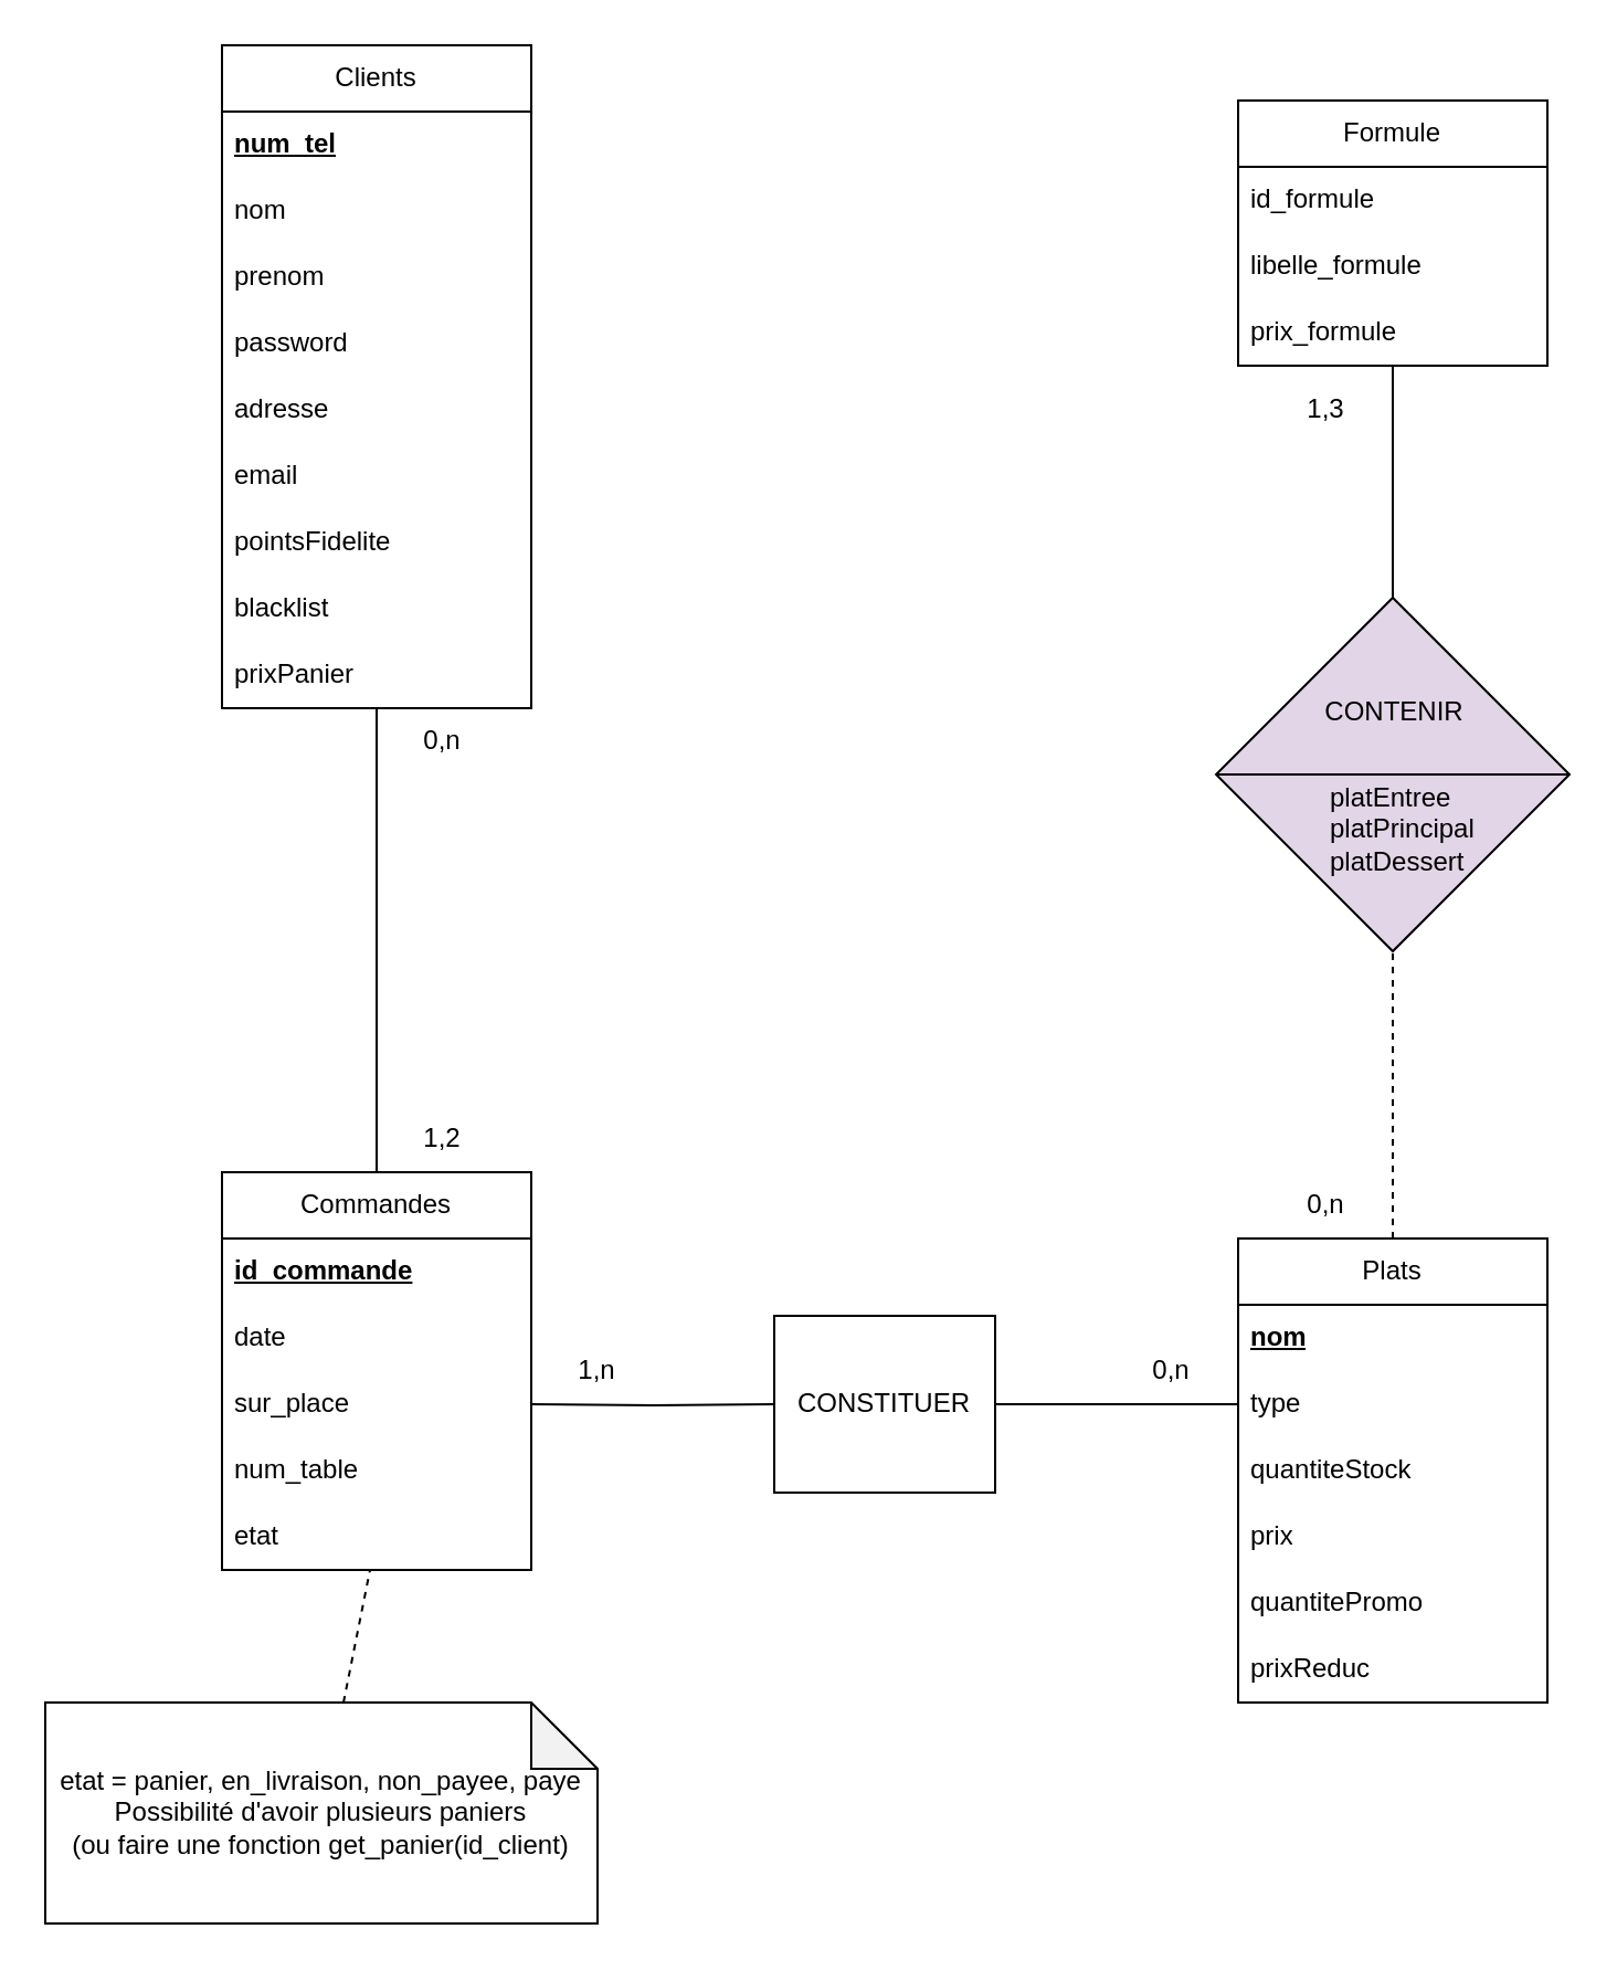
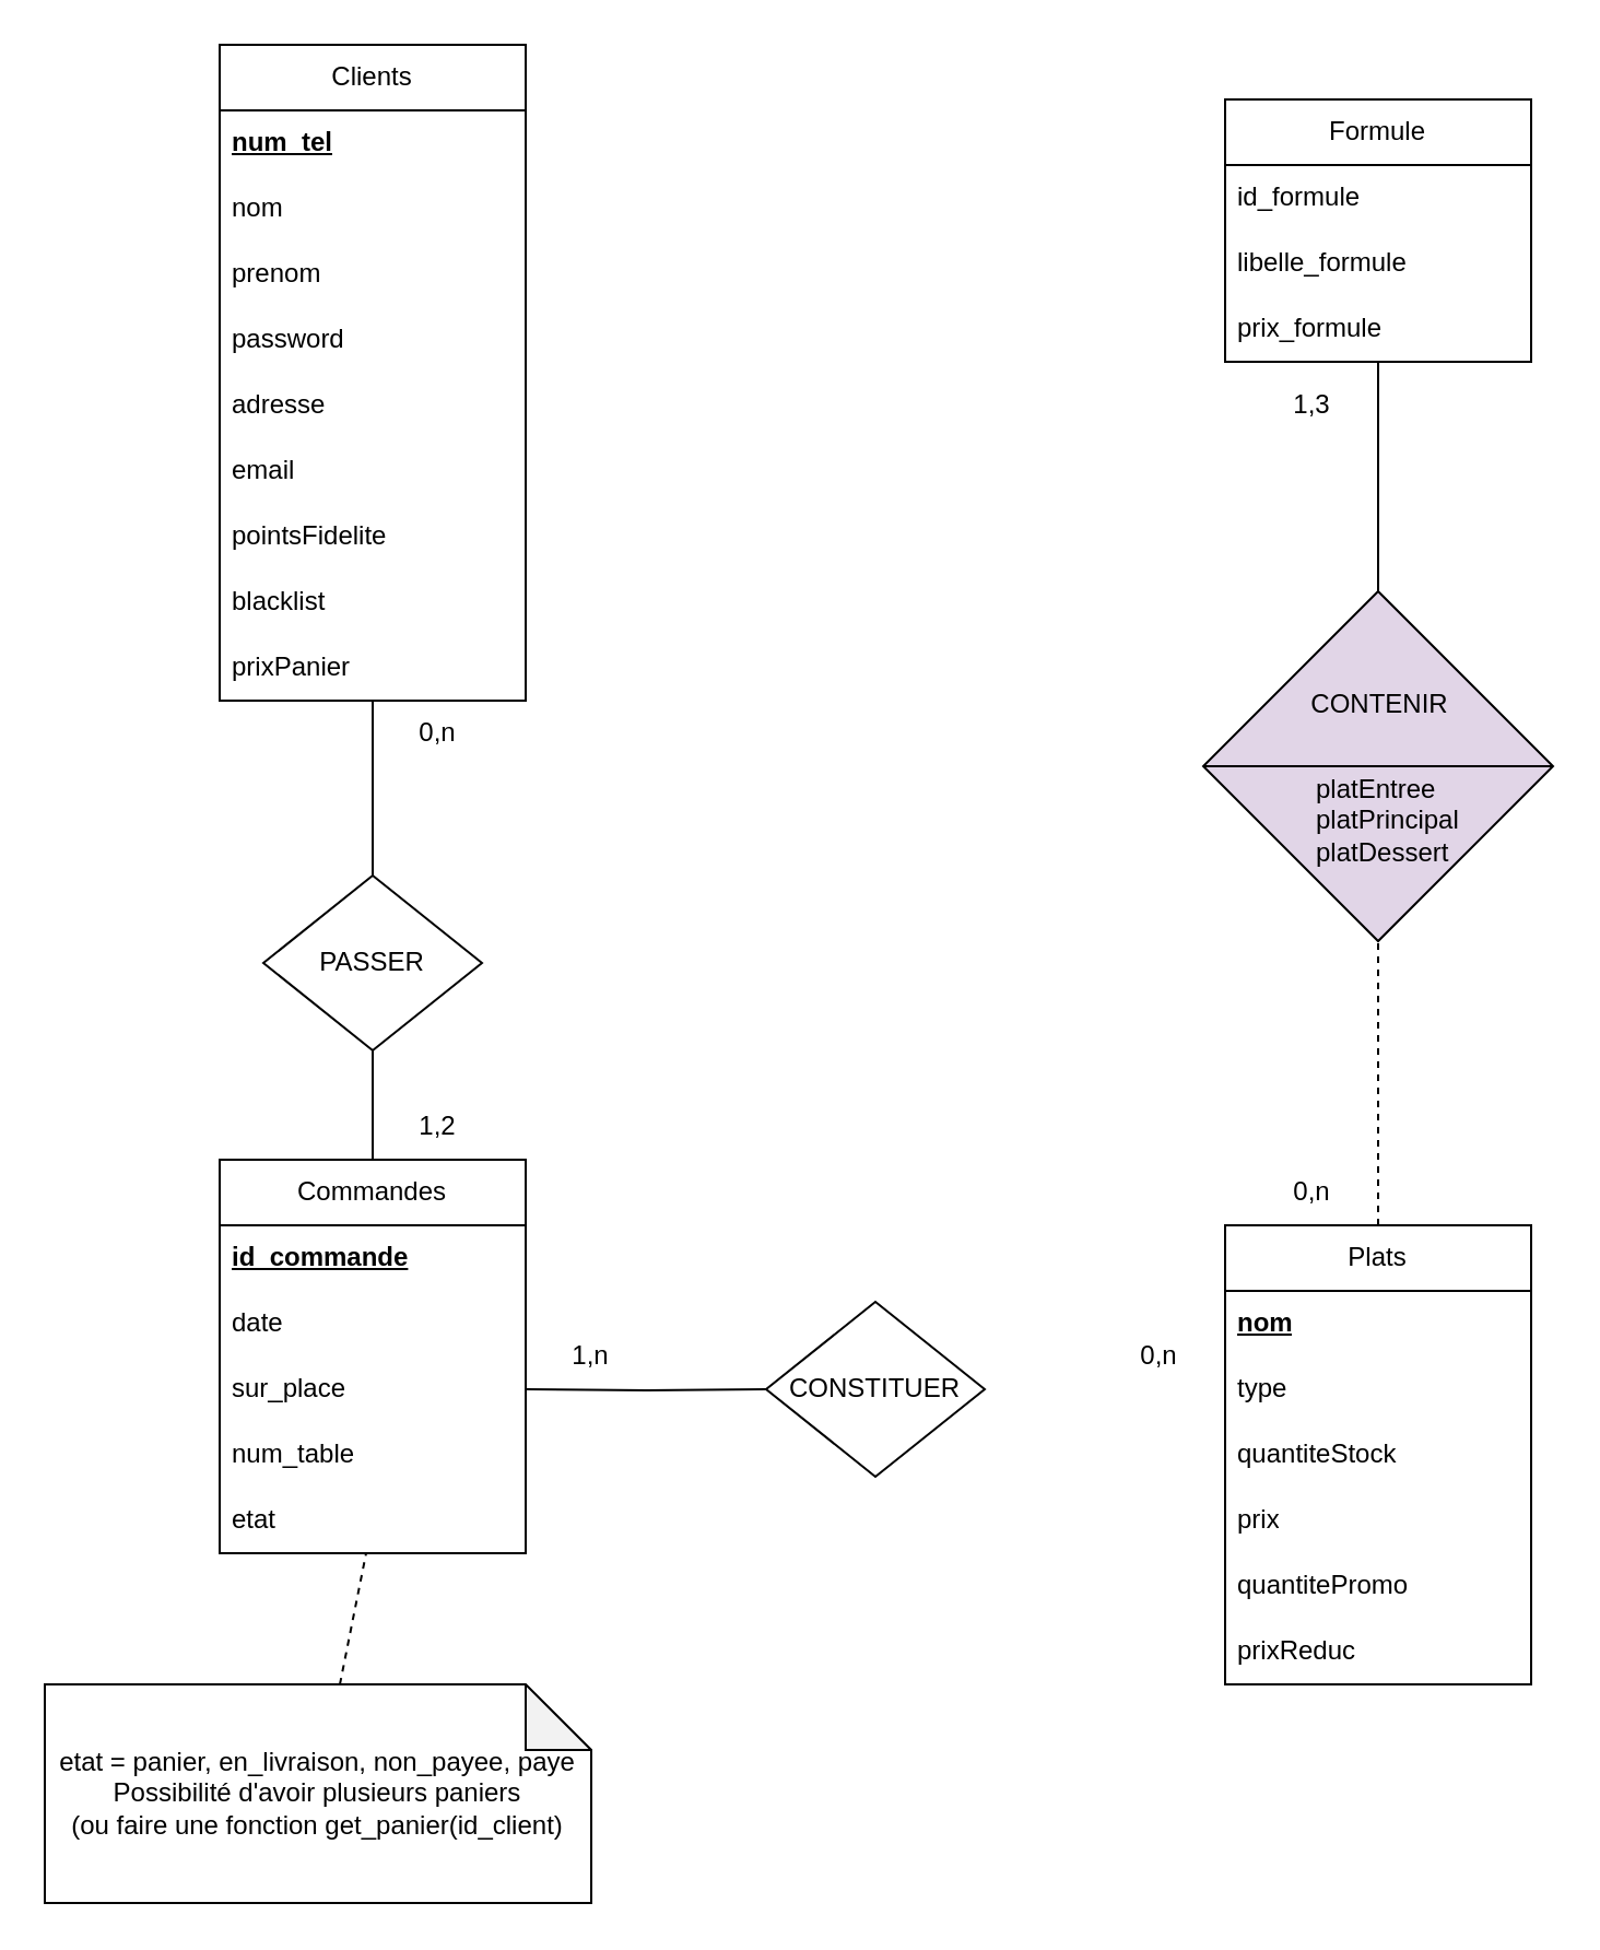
+ <mxCell id="38" value="PASSER" style="rhombus;whiteSpace=wrap;html=1;" parent="1" vertex="1"><mxGeometry x="120" y="400" width="100" height="80" as="geometry" /></mxCell>
- <mxCell id="40" value="CONSTITUER" style="whiteSpace=wrap;html=1;rounded=0;" parent="1" vertex="1"><mxGeometry x="350" y="595" width="100" height="80" as="geometry" /></mxCell>
+ <mxCell id="40" value="CONSTITUER" style="rhombus;whiteSpace=wrap;html=1;" parent="1" vertex="1"><mxGeometry x="350" y="595" width="100" height="80" as="geometry" /></mxCell>
- <mxCell id="33" value="" style="edgeStyle=orthogonalEdgeStyle;rounded=0;orthogonalLoop=1;jettySize=auto;html=1;exitX=1;exitY=0.5;exitDx=0;exitDy=0;endArrow=none;endFill=0;" parent="1" source="40" target="24" edge="1"><mxGeometry relative="1" as="geometry"><mxPoint x="240" y="635" as="sourcePoint" /><mxPoint x="330" y="635" as="targetPoint" /></mxGeometry></mxCell>
